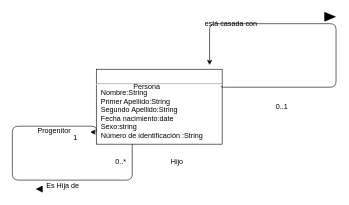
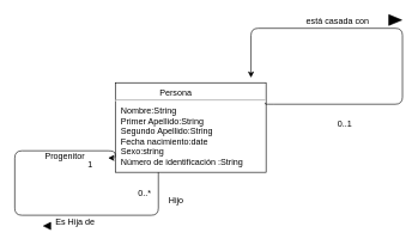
- <mxCell id="6" value="está casada con" style="text;html=1;strokeColor=none;fillColor=none;align=center;verticalAlign=middle;whiteSpace=wrap;rounded=0;" vertex="1" parent="1"><mxGeometry x="335" y="30" width="100" height="20" as="geometry" /></mxCell>
+ <mxCell id="6" value="está casada con" style="text;html=1;strokeColor=none;fillColor=none;align=center;verticalAlign=middle;whiteSpace=wrap;rounded=0;" vertex="1" parent="1"><mxGeometry x="420" y="20" width="100" height="20" as="geometry" /></mxCell>
- <mxCell id="3" value="Persona" style="text;html=1;" vertex="1" parent="1"><mxGeometry x="220" y="130" width="90" height="30" as="geometry" /></mxCell>
+ <mxCell id="3" value="Persona" style="text;html=1;" vertex="1" parent="1"><mxGeometry x="220" y="115" width="90" height="30" as="geometry" /></mxCell>
- <mxCell id="7" value="0..1" style="text;html=1;strokeColor=none;fillColor=none;align=center;verticalAlign=middle;whiteSpace=wrap;rounded=0;" vertex="1" parent="1"><mxGeometry x="450" y="167.5" width="40" height="20" as="geometry" /></mxCell>
+ <mxCell id="7" value="0..1" style="text;html=1;strokeColor=none;fillColor=none;align=center;verticalAlign=middle;whiteSpace=wrap;rounded=0;" vertex="1" parent="1"><mxGeometry x="460" y="162.5" width="40" height="20" as="geometry" /></mxCell>
- <mxCell id="9" value="Hijo" style="text;html=1;strokeColor=none;fillColor=none;align=center;verticalAlign=middle;whiteSpace=wrap;rounded=0;" vertex="1" parent="1"><mxGeometry x="275" y="260" width="40" height="20" as="geometry" /></mxCell>
+ <mxCell id="9" value="Hijo" style="text;html=1;strokeColor=none;fillColor=none;align=center;verticalAlign=middle;whiteSpace=wrap;rounded=0;" vertex="1" parent="1"><mxGeometry x="225" y="270" width="40" height="20" as="geometry" /></mxCell>
